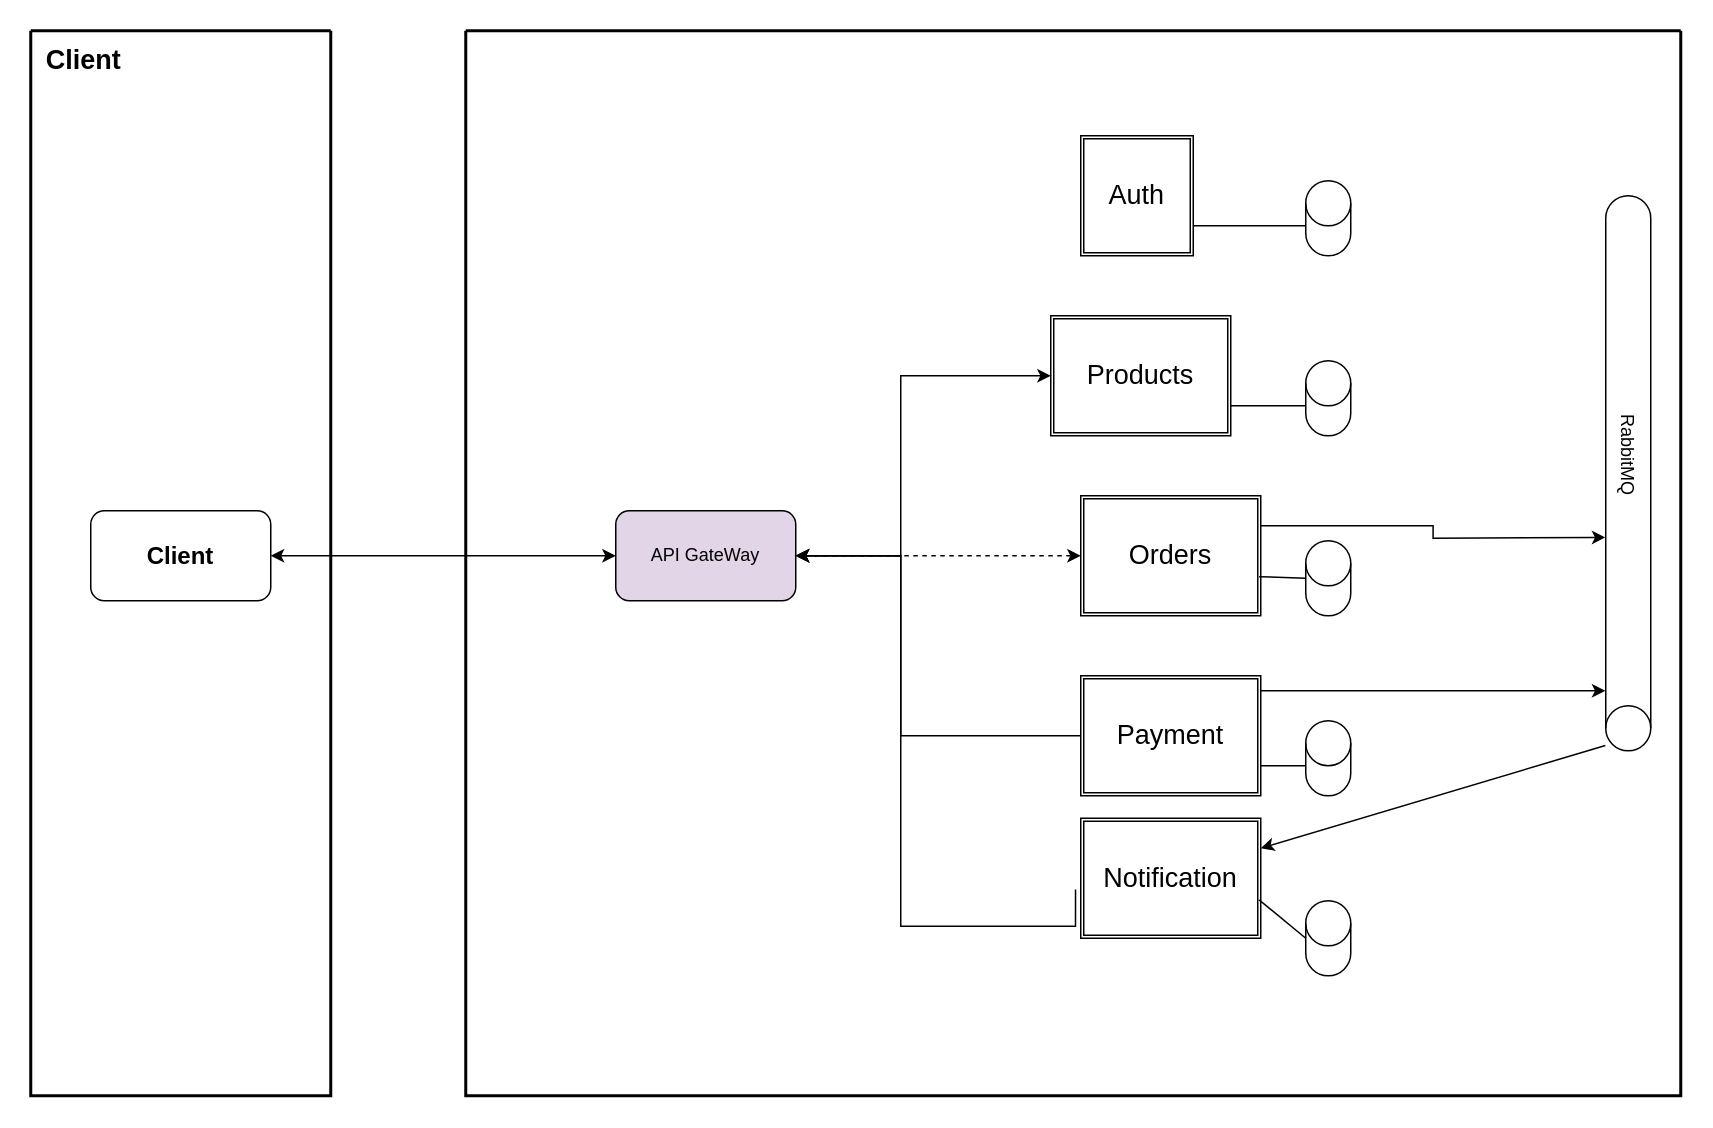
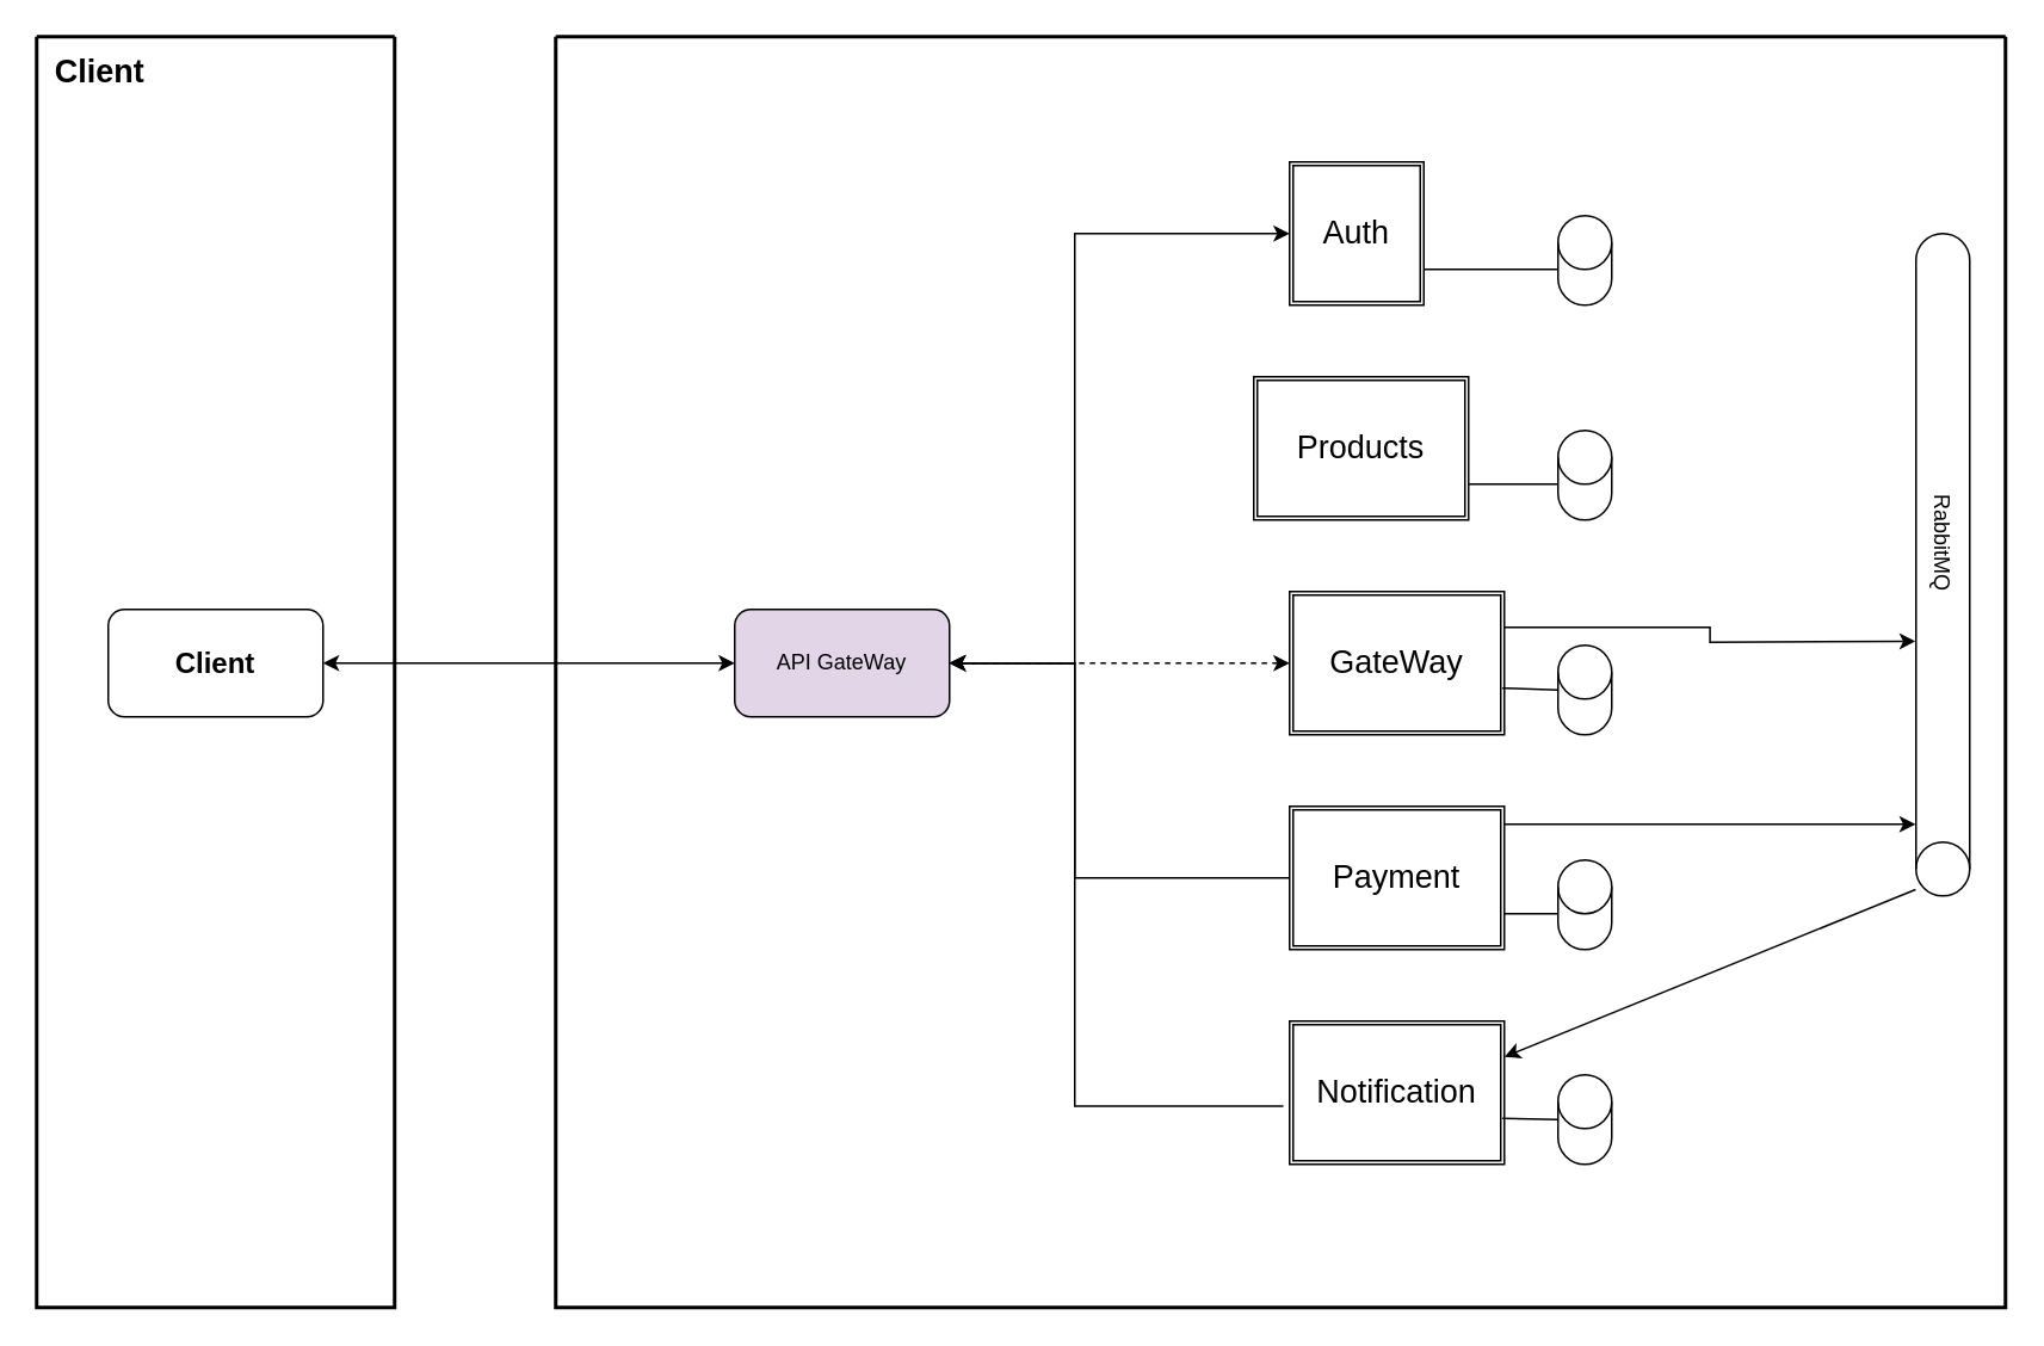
+ <mxCell id="21" style="edgeStyle=orthogonalEdgeStyle;rounded=0;orthogonalLoop=1;jettySize=auto;html=1;exitX=1;exitY=0.5;exitDx=0;exitDy=0;entryX=0;entryY=0.5;entryDx=0;entryDy=0;flowAnimation=0;shadow=0;startArrow=classic;startFill=1;" edge="1" parent="1" source="25" target="2"><mxGeometry relative="1" as="geometry"><Array as="points"><mxPoint x="600" y="370" /><mxPoint x="600" y="130" /></Array></mxGeometry></mxCell>
- <mxCell id="24" style="edgeStyle=orthogonalEdgeStyle;rounded=0;orthogonalLoop=1;jettySize=auto;html=1;exitX=1;exitY=0.5;exitDx=0;exitDy=0;entryX=0;entryY=0.5;entryDx=0;entryDy=0;startArrow=classic;startFill=1;" edge="1" parent="1" source="25" target="3"><mxGeometry relative="1" as="geometry"><Array as="points"><mxPoint x="600" y="370" /><mxPoint x="600" y="250" /></Array></mxGeometry></mxCell>
- <mxCell id="5" value="&lt;font style=&quot;font-size: 18px;&quot;&gt;Orders&lt;/font&gt;" style="shape=ext;double=1;rounded=0;whiteSpace=wrap;html=1;" vertex="1" parent="1"><mxGeometry x="720" y="330" width="120" height="80" as="geometry" /></mxCell>
+ <mxCell id="5" value="&lt;font style=&quot;font-size: 18px;&quot;&gt;GateWay&lt;/font&gt;" style="shape=ext;double=1;rounded=0;whiteSpace=wrap;html=1;" vertex="1" parent="1"><mxGeometry x="720" y="330" width="120" height="80" as="geometry" /></mxCell>
- <mxCell id="7" value="&lt;font style=&quot;font-size: 18px;&quot;&gt;Notification&lt;/font&gt;" style="shape=ext;double=1;rounded=0;whiteSpace=wrap;html=1;" vertex="1" parent="1"><mxGeometry x="720" y="545" width="120" height="80" as="geometry" /></mxCell>
+ <mxCell id="7" value="&lt;font style=&quot;font-size: 18px;&quot;&gt;Notification&lt;/font&gt;" style="shape=ext;double=1;rounded=0;whiteSpace=wrap;html=1;" vertex="1" parent="1"><mxGeometry x="720" y="570" width="120" height="80" as="geometry" /></mxCell>
